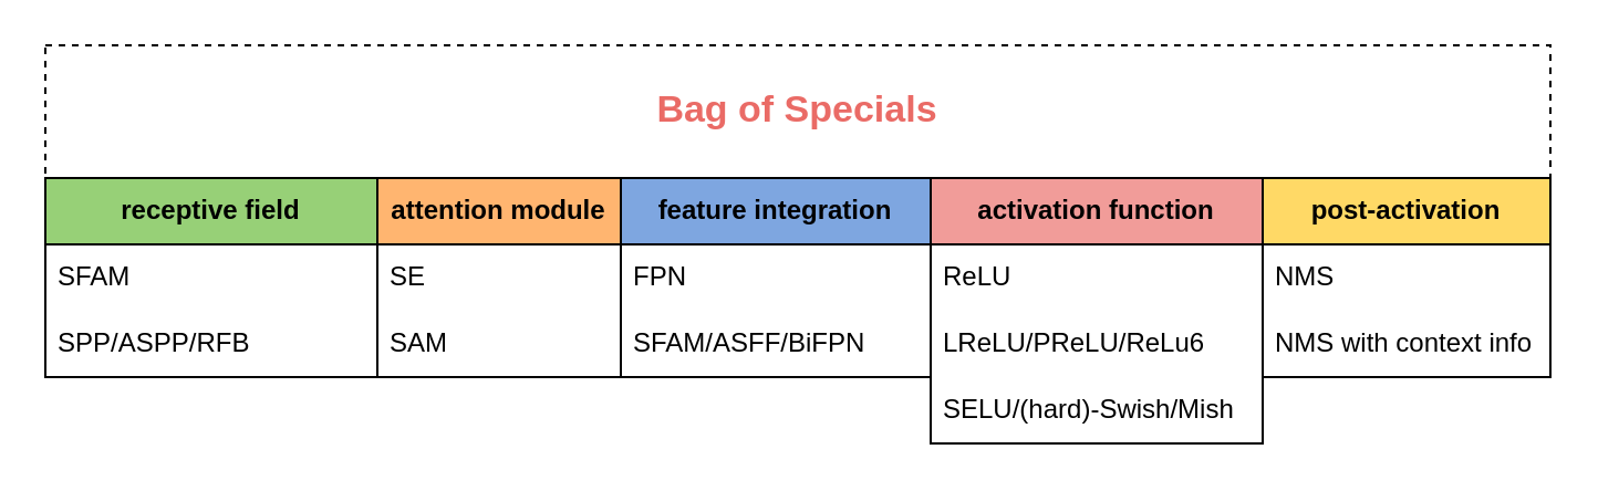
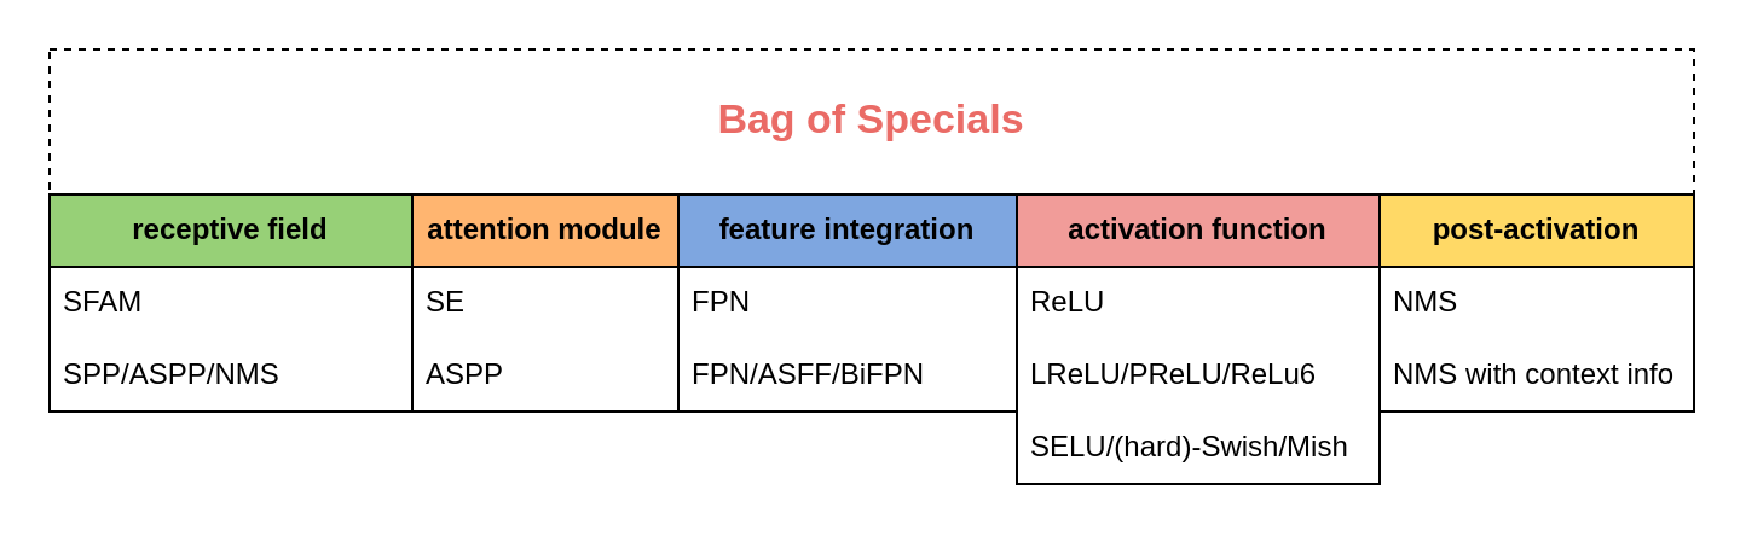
- <mxCell id="5" value="SPP/ASPP/RFB" style="text;strokeColor=none;fillColor=none;align=left;verticalAlign=middle;spacingLeft=4;spacingRight=4;overflow=hidden;points=[[0,0.5],[1,0.5]];portConstraint=eastwest;rotatable=0;whiteSpace=wrap;html=1;" parent="3" vertex="1"><mxGeometry y="60" width="150" height="30" as="geometry" /></mxCell>
+ <mxCell id="5" value="SPP/ASPP/NMS" style="text;strokeColor=none;fillColor=none;align=left;verticalAlign=middle;spacingLeft=4;spacingRight=4;overflow=hidden;points=[[0,0.5],[1,0.5]];portConstraint=eastwest;rotatable=0;whiteSpace=wrap;html=1;" parent="3" vertex="1"><mxGeometry y="60" width="150" height="30" as="geometry" /></mxCell>
- <mxCell id="8" value="SAM" style="text;strokeColor=none;fillColor=none;align=left;verticalAlign=middle;spacingLeft=4;spacingRight=4;overflow=hidden;points=[[0,0.5],[1,0.5]];portConstraint=eastwest;rotatable=0;whiteSpace=wrap;html=1;" parent="6" vertex="1"><mxGeometry y="60" width="110" height="30" as="geometry" /></mxCell>
+ <mxCell id="8" value="ASPP" style="text;strokeColor=none;fillColor=none;align=left;verticalAlign=middle;spacingLeft=4;spacingRight=4;overflow=hidden;points=[[0,0.5],[1,0.5]];portConstraint=eastwest;rotatable=0;whiteSpace=wrap;html=1;" parent="6" vertex="1"><mxGeometry y="60" width="110" height="30" as="geometry" /></mxCell>
- <mxCell id="11" value="SFAM/ASFF/BiFPN" style="text;strokeColor=none;fillColor=none;align=left;verticalAlign=middle;spacingLeft=4;spacingRight=4;overflow=hidden;points=[[0,0.5],[1,0.5]];portConstraint=eastwest;rotatable=0;whiteSpace=wrap;html=1;" parent="9" vertex="1"><mxGeometry y="60" width="140" height="30" as="geometry" /></mxCell>
+ <mxCell id="11" value="FPN/ASFF/BiFPN" style="text;strokeColor=none;fillColor=none;align=left;verticalAlign=middle;spacingLeft=4;spacingRight=4;overflow=hidden;points=[[0,0.5],[1,0.5]];portConstraint=eastwest;rotatable=0;whiteSpace=wrap;html=1;" parent="9" vertex="1"><mxGeometry y="60" width="140" height="30" as="geometry" /></mxCell>
